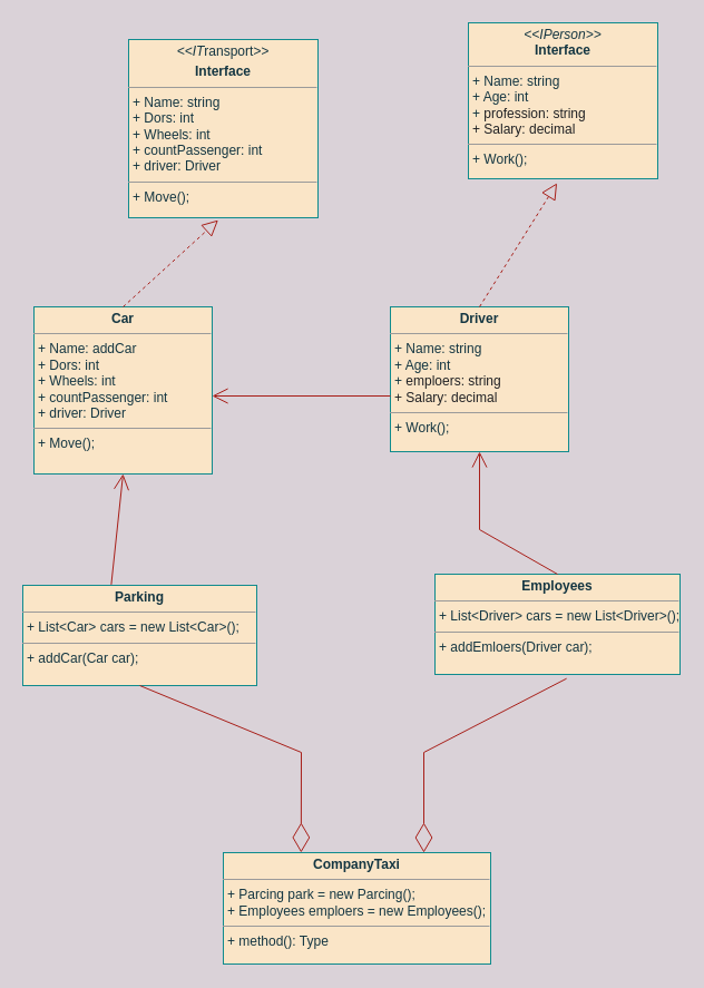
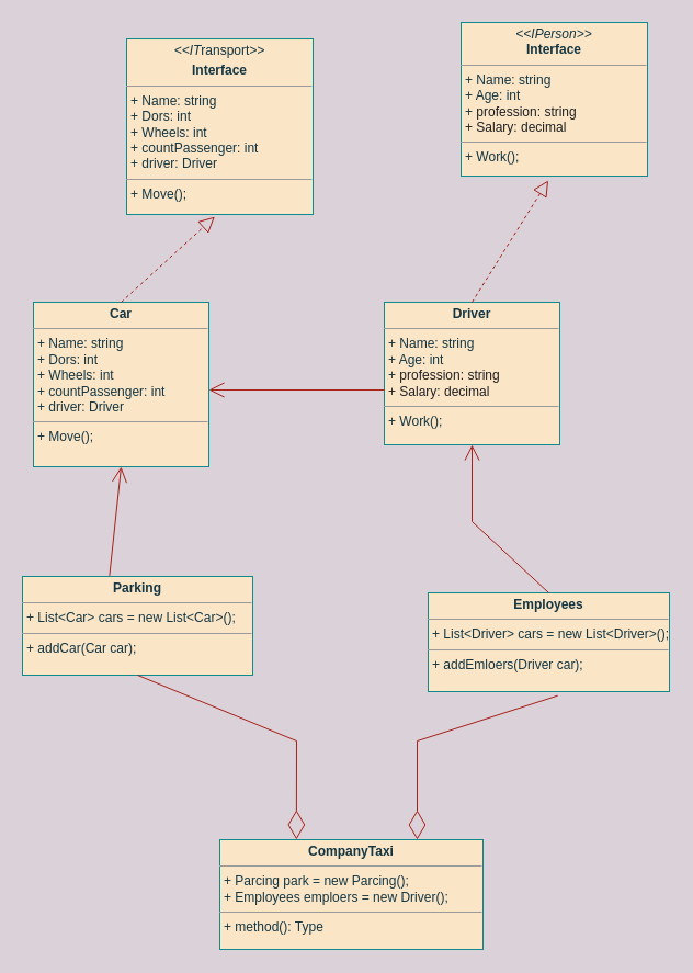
- <mxCell id="5" value="&lt;p style=&quot;margin:0px;margin-top:4px;text-align:center;&quot;&gt;&lt;b&gt;Driver&lt;/b&gt;&lt;/p&gt;&lt;hr size=&quot;1&quot;&gt;&lt;p style=&quot;margin: 0px 0px 0px 4px;&quot;&gt;+ Name: string&lt;br&gt;+ Age: int&lt;/p&gt;&lt;p style=&quot;margin: 0px 0px 0px 4px;&quot;&gt;+&amp;nbsp;&lt;span style=&quot;color: rgb(32, 33, 36); font-family: inherit; background-color: initial;&quot;&gt;emploers: string&lt;/span&gt;&lt;/p&gt;&lt;p style=&quot;margin: 0px 0px 0px 4px;&quot;&gt;&lt;span style=&quot;color: rgb(32, 33, 36); font-family: inherit; background-color: initial;&quot;&gt;+ Salary: decimal&lt;/span&gt;&lt;/p&gt;&lt;hr size=&quot;1&quot;&gt;&lt;p style=&quot;margin:0px;margin-left:4px;&quot;&gt;+ Work();&lt;br&gt;&lt;/p&gt;" style="verticalAlign=top;align=left;overflow=fill;fontSize=12;fontFamily=Helvetica;html=1;fillColor=#FAE5C7;strokeColor=#0F8B8D;fontColor=#143642;" vertex="1" parent="1"><mxGeometry x="350" y="275" width="160" height="130" as="geometry" /></mxCell>
+ <mxCell id="5" value="&lt;p style=&quot;margin:0px;margin-top:4px;text-align:center;&quot;&gt;&lt;b&gt;Driver&lt;/b&gt;&lt;/p&gt;&lt;hr size=&quot;1&quot;&gt;&lt;p style=&quot;margin: 0px 0px 0px 4px;&quot;&gt;+ Name: string&lt;br&gt;+ Age: int&lt;/p&gt;&lt;p style=&quot;margin: 0px 0px 0px 4px;&quot;&gt;+&amp;nbsp;&lt;span style=&quot;color: rgb(32, 33, 36); font-family: inherit; background-color: initial;&quot;&gt;profession: string&lt;/span&gt;&lt;/p&gt;&lt;p style=&quot;margin: 0px 0px 0px 4px;&quot;&gt;&lt;span style=&quot;color: rgb(32, 33, 36); font-family: inherit; background-color: initial;&quot;&gt;+ Salary: decimal&lt;/span&gt;&lt;/p&gt;&lt;hr size=&quot;1&quot;&gt;&lt;p style=&quot;margin:0px;margin-left:4px;&quot;&gt;+ Work();&lt;br&gt;&lt;/p&gt;" style="verticalAlign=top;align=left;overflow=fill;fontSize=12;fontFamily=Helvetica;html=1;fillColor=#FAE5C7;strokeColor=#0F8B8D;fontColor=#143642;" vertex="1" parent="1"><mxGeometry x="350" y="275" width="160" height="130" as="geometry" /></mxCell>
- <mxCell id="4" value="&lt;p style=&quot;margin:0px;margin-top:4px;text-align:center;&quot;&gt;&lt;b&gt;Car&lt;/b&gt;&lt;/p&gt;&lt;hr size=&quot;1&quot;&gt;&lt;p style=&quot;margin: 0px 0px 0px 4px;&quot;&gt;+ Name: addCar&lt;br&gt;+ Dors: int&lt;/p&gt;&lt;p style=&quot;margin: 0px 0px 0px 4px;&quot;&gt;+&amp;nbsp;Wheels: int&lt;/p&gt;&lt;p style=&quot;margin: 0px 0px 0px 4px;&quot;&gt;+&amp;nbsp;countPassenger: int&lt;/p&gt;&lt;p style=&quot;margin: 0px 0px 0px 4px;&quot;&gt;+&amp;nbsp;driver:&amp;nbsp;Driver&lt;/p&gt;&lt;hr size=&quot;1&quot;&gt;&lt;p style=&quot;margin:0px;margin-left:4px;&quot;&gt;+ Move();&lt;br&gt;&lt;/p&gt;" style="verticalAlign=top;align=left;overflow=fill;fontSize=12;fontFamily=Helvetica;html=1;fillColor=#FAE5C7;strokeColor=#0F8B8D;fontColor=#143642;" vertex="1" parent="1"><mxGeometry x="30" y="275" width="160" height="150" as="geometry" /></mxCell>
+ <mxCell id="4" value="&lt;p style=&quot;margin:0px;margin-top:4px;text-align:center;&quot;&gt;&lt;b&gt;Car&lt;/b&gt;&lt;/p&gt;&lt;hr size=&quot;1&quot;&gt;&lt;p style=&quot;margin: 0px 0px 0px 4px;&quot;&gt;+ Name: string&lt;br&gt;+ Dors: int&lt;/p&gt;&lt;p style=&quot;margin: 0px 0px 0px 4px;&quot;&gt;+&amp;nbsp;Wheels: int&lt;/p&gt;&lt;p style=&quot;margin: 0px 0px 0px 4px;&quot;&gt;+&amp;nbsp;countPassenger: int&lt;/p&gt;&lt;p style=&quot;margin: 0px 0px 0px 4px;&quot;&gt;+&amp;nbsp;driver:&amp;nbsp;Driver&lt;/p&gt;&lt;hr size=&quot;1&quot;&gt;&lt;p style=&quot;margin:0px;margin-left:4px;&quot;&gt;+ Move();&lt;br&gt;&lt;/p&gt;" style="verticalAlign=top;align=left;overflow=fill;fontSize=12;fontFamily=Helvetica;html=1;fillColor=#FAE5C7;strokeColor=#0F8B8D;fontColor=#143642;" vertex="1" parent="1"><mxGeometry x="30" y="275" width="160" height="150" as="geometry" /></mxCell>
- <mxCell id="9" value="&lt;p style=&quot;margin:0px;margin-top:4px;text-align:center;&quot;&gt;&lt;b&gt;Employees&lt;/b&gt;&lt;br&gt;&lt;/p&gt;&lt;hr size=&quot;1&quot;&gt;&lt;p style=&quot;margin:0px;margin-left:4px;&quot;&gt;+ List&amp;lt;Driver&amp;gt; cars = new List&amp;lt;Driver&amp;gt;();&lt;/p&gt;&lt;hr size=&quot;1&quot;&gt;&lt;p style=&quot;margin:0px;margin-left:4px;&quot;&gt;+ addEmloers(Driver car);&lt;/p&gt;" style="verticalAlign=top;align=left;overflow=fill;fontSize=12;fontFamily=Helvetica;html=1;fillColor=#FAE5C7;strokeColor=#0F8B8D;fontColor=#143642;" vertex="1" parent="1"><mxGeometry x="390" y="515" width="220" height="90" as="geometry" /></mxCell>
+ <mxCell id="9" value="&lt;p style=&quot;margin:0px;margin-top:4px;text-align:center;&quot;&gt;&lt;b&gt;Employees&lt;/b&gt;&lt;br&gt;&lt;/p&gt;&lt;hr size=&quot;1&quot;&gt;&lt;p style=&quot;margin:0px;margin-left:4px;&quot;&gt;+ List&amp;lt;Driver&amp;gt; cars = new List&amp;lt;Driver&amp;gt;();&lt;/p&gt;&lt;hr size=&quot;1&quot;&gt;&lt;p style=&quot;margin:0px;margin-left:4px;&quot;&gt;+ addEmloers(Driver car);&lt;/p&gt;" style="verticalAlign=top;align=left;overflow=fill;fontSize=12;fontFamily=Helvetica;html=1;fillColor=#FAE5C7;strokeColor=#0F8B8D;fontColor=#143642;" vertex="1" parent="1"><mxGeometry x="390" y="540" width="220" height="90" as="geometry" /></mxCell>
- <mxCell id="12" value="&lt;p style=&quot;margin:0px;margin-top:4px;text-align:center;&quot;&gt;&lt;b&gt;CompanyTaxi&lt;/b&gt;&lt;br&gt;&lt;/p&gt;&lt;hr size=&quot;1&quot;&gt;&lt;p style=&quot;margin:0px;margin-left:4px;&quot;&gt;+ Parcing park = new Parcing();&lt;/p&gt;&lt;p style=&quot;margin:0px;margin-left:4px;&quot;&gt;+&amp;nbsp;Employees emploers = new Employees();&lt;/p&gt;&lt;hr size=&quot;1&quot;&gt;&lt;p style=&quot;margin:0px;margin-left:4px;&quot;&gt;+ method(): Type&lt;/p&gt;" style="verticalAlign=top;align=left;overflow=fill;fontSize=12;fontFamily=Helvetica;html=1;fillColor=#FAE5C7;strokeColor=#0F8B8D;fontColor=#143642;" vertex="1" parent="1"><mxGeometry x="200" y="765" width="240" height="100" as="geometry" /></mxCell>
+ <mxCell id="12" value="&lt;p style=&quot;margin:0px;margin-top:4px;text-align:center;&quot;&gt;&lt;b&gt;CompanyTaxi&lt;/b&gt;&lt;br&gt;&lt;/p&gt;&lt;hr size=&quot;1&quot;&gt;&lt;p style=&quot;margin:0px;margin-left:4px;&quot;&gt;+ Parcing park = new Parcing();&lt;/p&gt;&lt;p style=&quot;margin:0px;margin-left:4px;&quot;&gt;+&amp;nbsp;Employees emploers = new Driver();&lt;/p&gt;&lt;hr size=&quot;1&quot;&gt;&lt;p style=&quot;margin:0px;margin-left:4px;&quot;&gt;+ method(): Type&lt;/p&gt;" style="verticalAlign=top;align=left;overflow=fill;fontSize=12;fontFamily=Helvetica;html=1;fillColor=#FAE5C7;strokeColor=#0F8B8D;fontColor=#143642;" vertex="1" parent="1"><mxGeometry x="200" y="765" width="240" height="100" as="geometry" /></mxCell>
